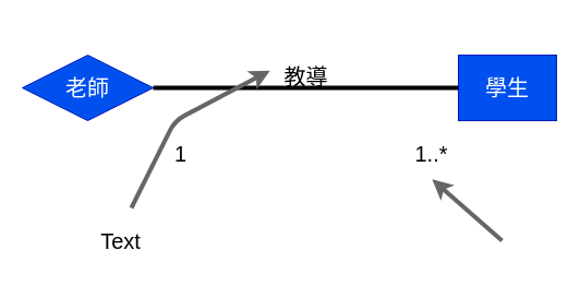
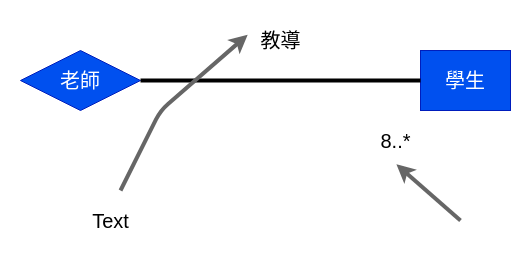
- <mxCell id="10" value="教導" style="text;html=1;align=center;verticalAlign=middle;resizable=0;points=[];autosize=1;strokeColor=none;fillColor=none;fontSize=20;" vertex="1" parent="1"><mxGeometry x="250" y="50" width="60" height="40" as="geometry" /></mxCell>
+ <mxCell id="10" value="教導" style="text;html=1;align=center;verticalAlign=middle;resizable=0;points=[];autosize=1;strokeColor=none;fillColor=none;fontSize=20;" vertex="1" parent="1"><mxGeometry x="250" y="20" width="60" height="40" as="geometry" /></mxCell>
- <mxCell id="7" value="1" style="text;html=1;align=center;verticalAlign=middle;resizable=0;points=[];autosize=1;strokeColor=none;fillColor=none;fontSize=20;" vertex="1" parent="1"><mxGeometry x="150" y="120" width="30" height="40" as="geometry" /></mxCell>
- <mxCell id="9" value="1..*" style="text;html=1;align=center;verticalAlign=middle;resizable=0;points=[];autosize=1;strokeColor=none;fillColor=none;fontSize=20;" vertex="1" parent="1"><mxGeometry x="370" y="120" width="50" height="40" as="geometry" /></mxCell>
+ <mxCell id="9" value="8..*" style="text;html=1;align=center;verticalAlign=middle;resizable=0;points=[];autosize=1;strokeColor=none;fillColor=none;fontSize=20;" vertex="1" parent="1"><mxGeometry x="370" y="120" width="50" height="40" as="geometry" /></mxCell>
